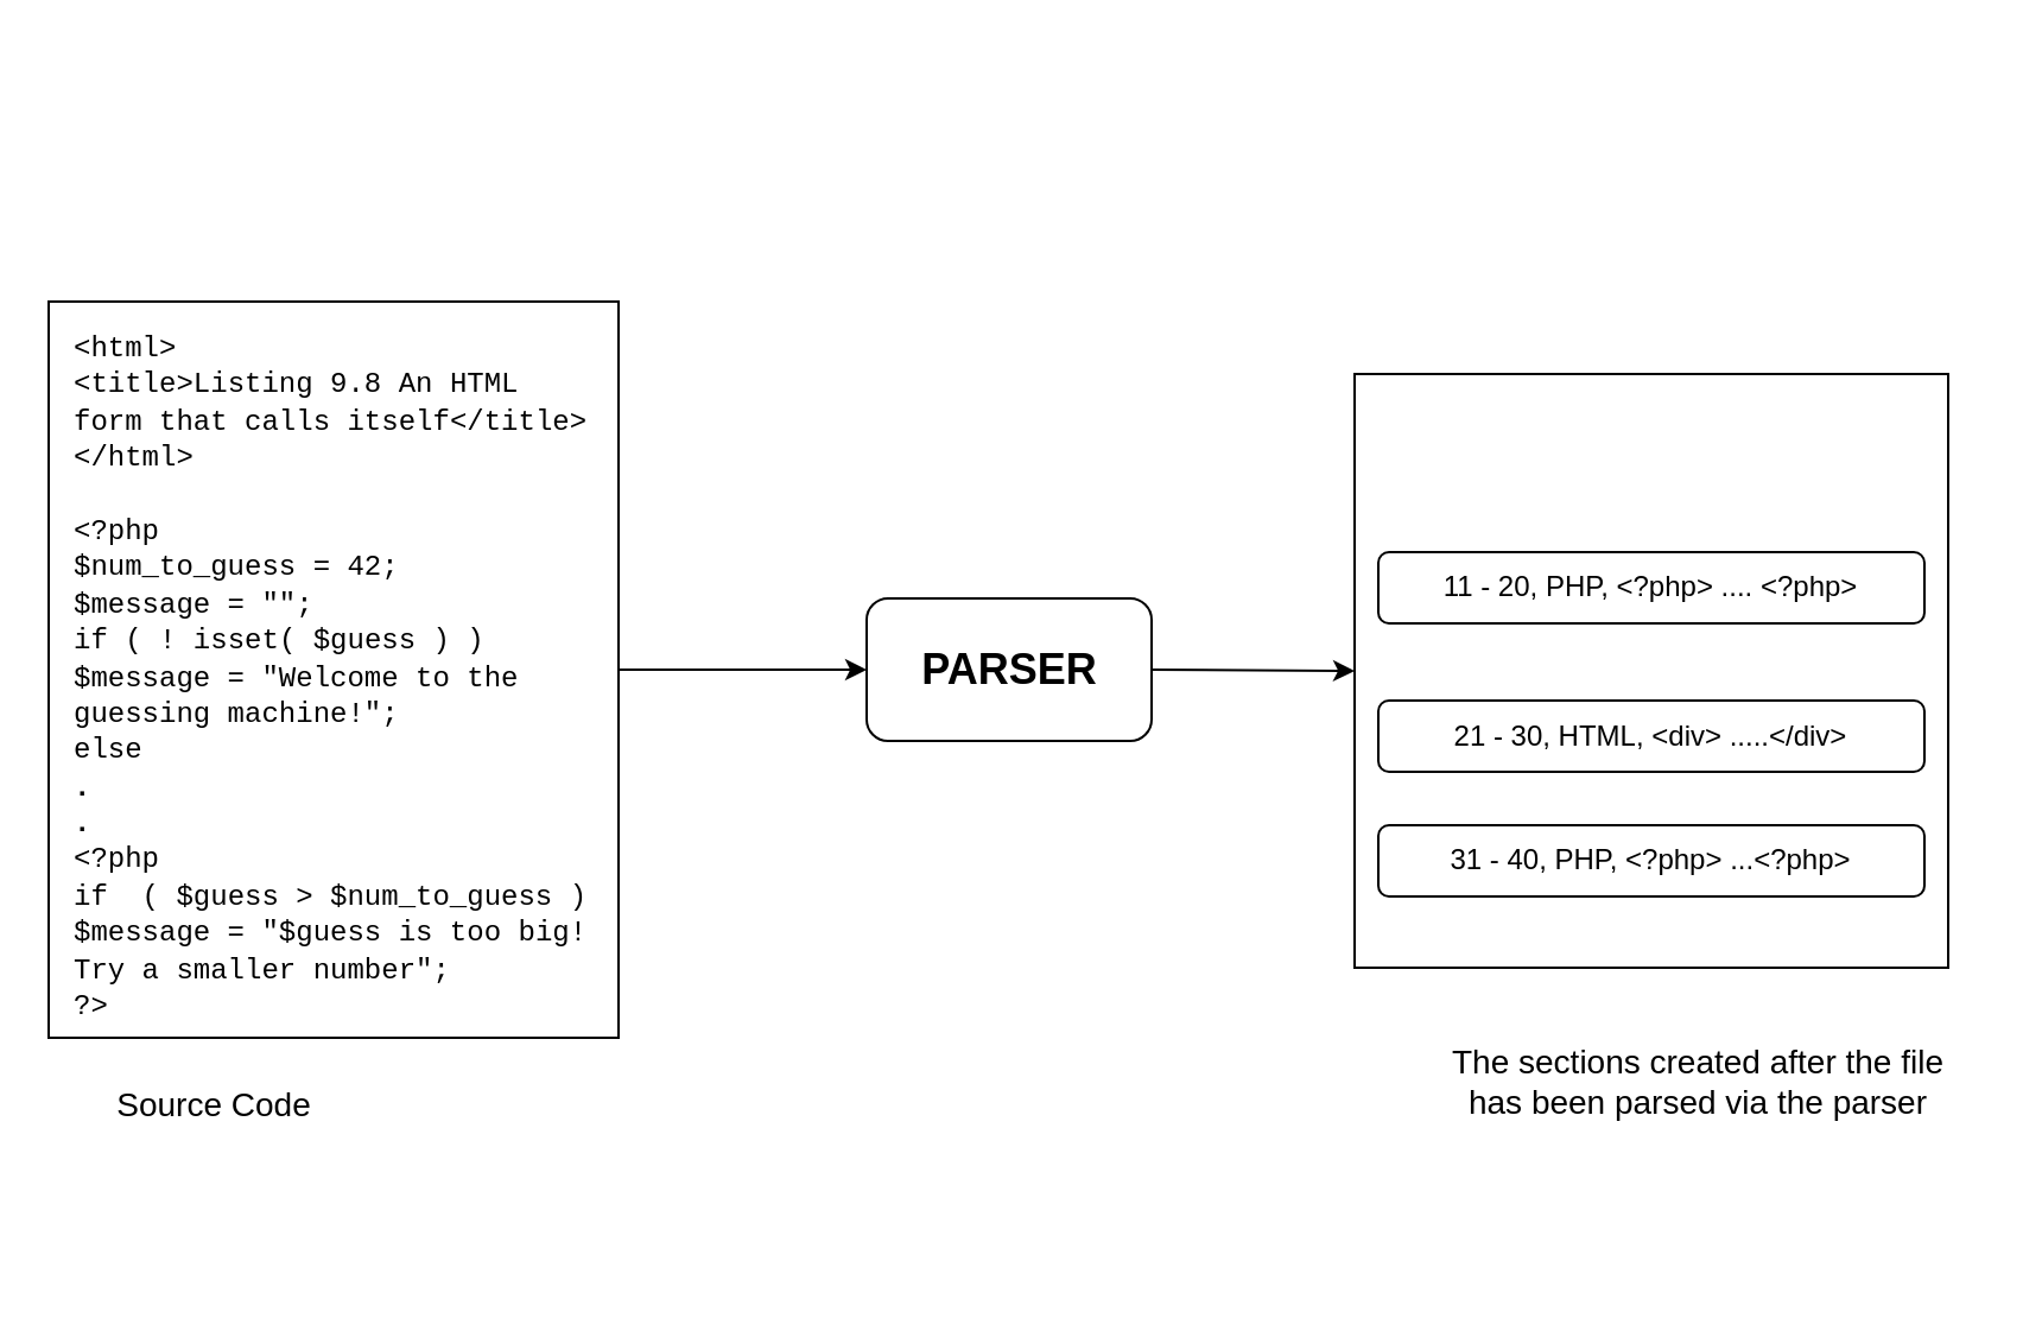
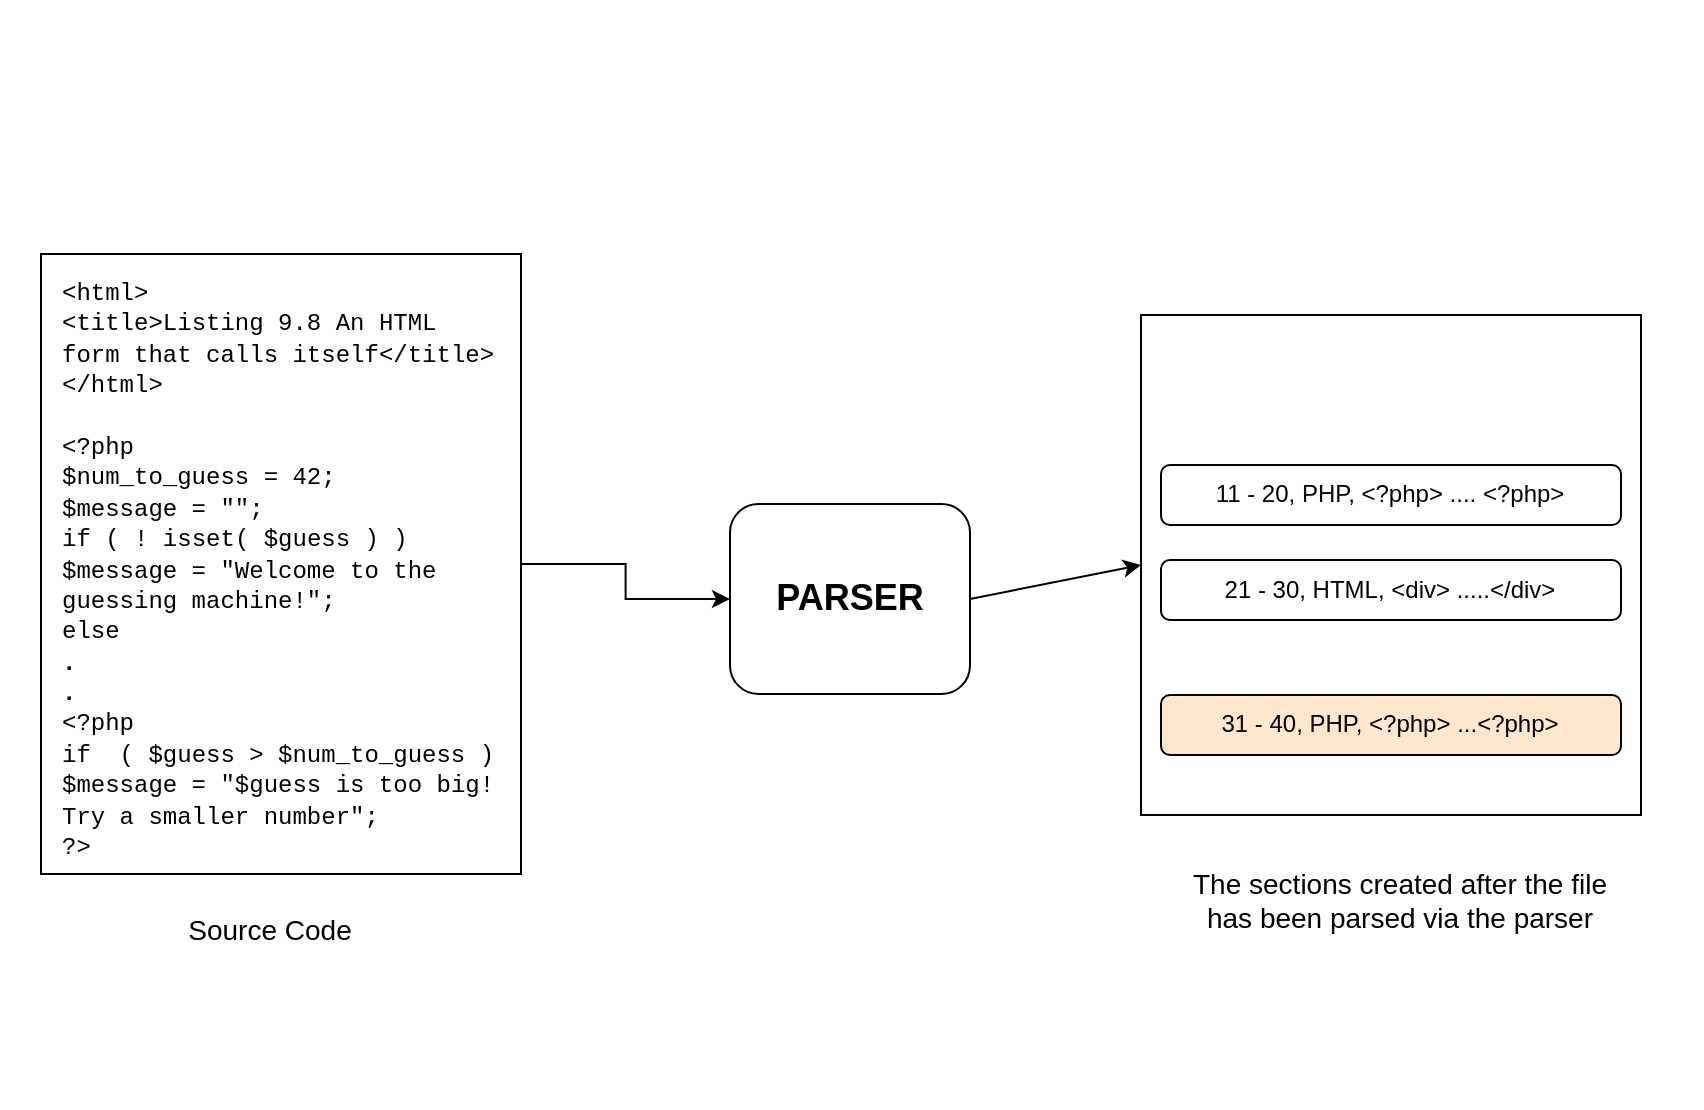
- <mxCell id="10" value="&lt;font style=&quot;font-size: 18px&quot;&gt;&lt;b&gt;PARSER&lt;/b&gt;&lt;/font&gt;" style="rounded=1;whiteSpace=wrap;html=1;" vertex="1" parent="1"><mxGeometry x="364.5" y="145.5" width="120" height="60" as="geometry" /></mxCell>
+ <mxCell id="10" value="&lt;font style=&quot;font-size: 18px&quot;&gt;&lt;b&gt;PARSER&lt;/b&gt;&lt;/font&gt;" style="rounded=1;whiteSpace=wrap;html=1;" vertex="1" parent="1"><mxGeometry x="364.5" y="145.5" width="120" height="95" as="geometry" /></mxCell>
- <mxCell id="4" value="21 - 30, HTML, &amp;lt;div&amp;gt; .....&amp;lt;/div&amp;gt;" style="rounded=1;whiteSpace=wrap;html=1;" vertex="1" parent="1"><mxGeometry x="580" y="188.5" width="230" height="30" as="geometry" /></mxCell>
+ <mxCell id="4" value="21 - 30, HTML, &amp;lt;div&amp;gt; .....&amp;lt;/div&amp;gt;" style="rounded=1;whiteSpace=wrap;html=1;" vertex="1" parent="1"><mxGeometry x="580" y="173.5" width="230" height="30" as="geometry" /></mxCell>
- <mxCell id="5" value="31 - 40, PHP, &amp;lt;?php&amp;gt; ...&amp;lt;?php&amp;gt;" style="rounded=1;whiteSpace=wrap;html=1;" vertex="1" parent="1"><mxGeometry x="580" y="241" width="230" height="30" as="geometry" /></mxCell>
+ <mxCell id="5" value="31 - 40, PHP, &amp;lt;?php&amp;gt; ...&amp;lt;?php&amp;gt;" style="rounded=1;whiteSpace=wrap;html=1;fillColor=#ffe6cc;" vertex="1" parent="1"><mxGeometry x="580" y="241" width="230" height="30" as="geometry" /></mxCell>
- <mxCell id="6" value="&lt;font style=&quot;font-size: 14px&quot;&gt;The sections created after the file &lt;br&gt;has been parsed via the parser&lt;/font&gt;" style="text;html=1;strokeColor=none;fillColor=none;align=center;verticalAlign=middle;whiteSpace=wrap;rounded=0;" vertex="1" parent="1"><mxGeometry x="585" y="313" width="260" height="71" as="geometry" /></mxCell>
+ <mxCell id="6" value="&lt;font style=&quot;font-size: 14px&quot;&gt;The sections created after the file &lt;br&gt;has been parsed via the parser&lt;/font&gt;" style="text;html=1;strokeColor=none;fillColor=none;align=center;verticalAlign=middle;whiteSpace=wrap;rounded=0;" vertex="1" parent="1"><mxGeometry x="570" y="308" width="260" height="71" as="geometry" /></mxCell>
- <mxCell id="12" value="&lt;font style=&quot;font-size: 14px&quot;&gt;Source Code&lt;/font&gt;" style="text;html=1;strokeColor=none;fillColor=none;align=center;verticalAlign=middle;whiteSpace=wrap;rounded=0;" vertex="1" parent="1"><mxGeometry x="15" y="339" width="150" height="40" as="geometry" /></mxCell>
+ <mxCell id="12" value="&lt;font style=&quot;font-size: 14px&quot;&gt;Source Code&lt;/font&gt;" style="text;html=1;strokeColor=none;fillColor=none;align=center;verticalAlign=middle;whiteSpace=wrap;rounded=0;" vertex="1" parent="1"><mxGeometry x="60" y="339" width="150" height="40" as="geometry" /></mxCell>
